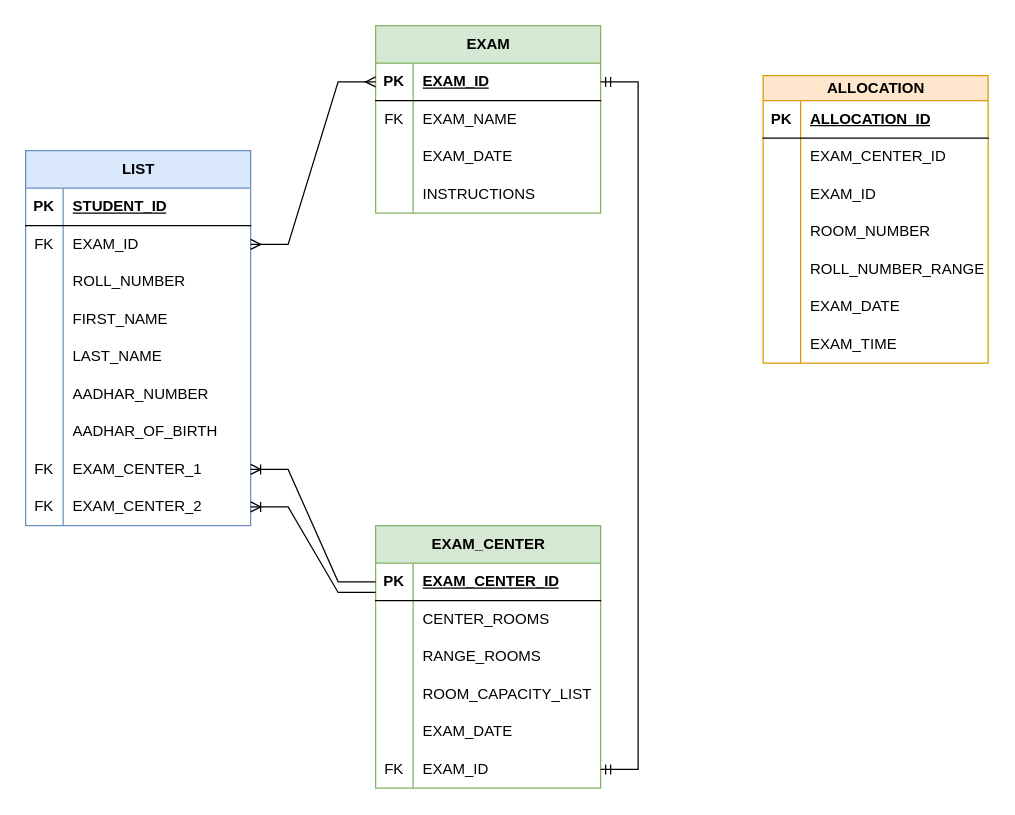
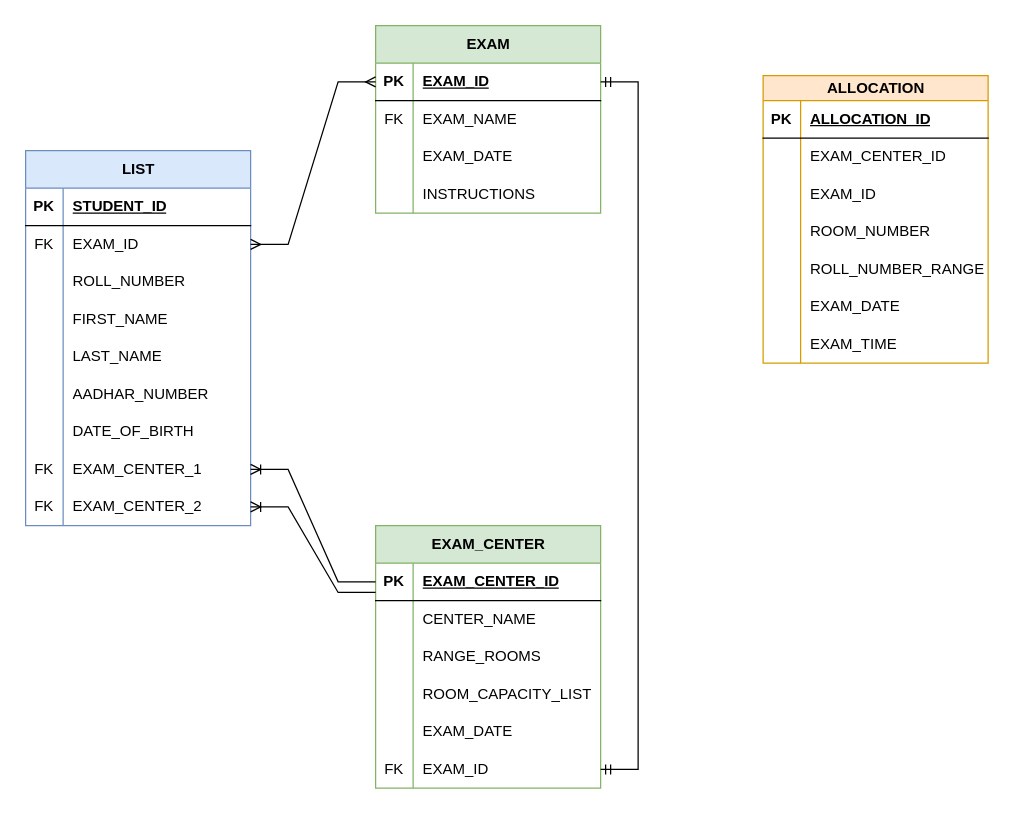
- <mxCell id="23" value="AADHAR_OF_BIRTH" style="shape=partialRectangle;connectable=0;fillColor=none;top=0;left=0;bottom=0;right=0;align=left;spacingLeft=6;overflow=hidden;whiteSpace=wrap;html=1;" parent="21" vertex="1"><mxGeometry x="30" width="150" height="30" as="geometry"><mxRectangle width="150" height="30" as="alternateBounds" /></mxGeometry></mxCell>
+ <mxCell id="23" value="DATE_OF_BIRTH" style="shape=partialRectangle;connectable=0;fillColor=none;top=0;left=0;bottom=0;right=0;align=left;spacingLeft=6;overflow=hidden;whiteSpace=wrap;html=1;" parent="21" vertex="1"><mxGeometry x="30" width="150" height="30" as="geometry"><mxRectangle width="150" height="30" as="alternateBounds" /></mxGeometry></mxCell>
- <mxCell id="49" value="CENTER_ROOMS" style="shape=partialRectangle;connectable=0;fillColor=none;top=0;left=0;bottom=0;right=0;align=left;spacingLeft=6;overflow=hidden;whiteSpace=wrap;html=1;" parent="47" vertex="1"><mxGeometry x="30" width="150" height="30" as="geometry"><mxRectangle width="150" height="30" as="alternateBounds" /></mxGeometry></mxCell>
+ <mxCell id="49" value="CENTER_NAME" style="shape=partialRectangle;connectable=0;fillColor=none;top=0;left=0;bottom=0;right=0;align=left;spacingLeft=6;overflow=hidden;whiteSpace=wrap;html=1;" parent="47" vertex="1"><mxGeometry x="30" width="150" height="30" as="geometry"><mxRectangle width="150" height="30" as="alternateBounds" /></mxGeometry></mxCell>
